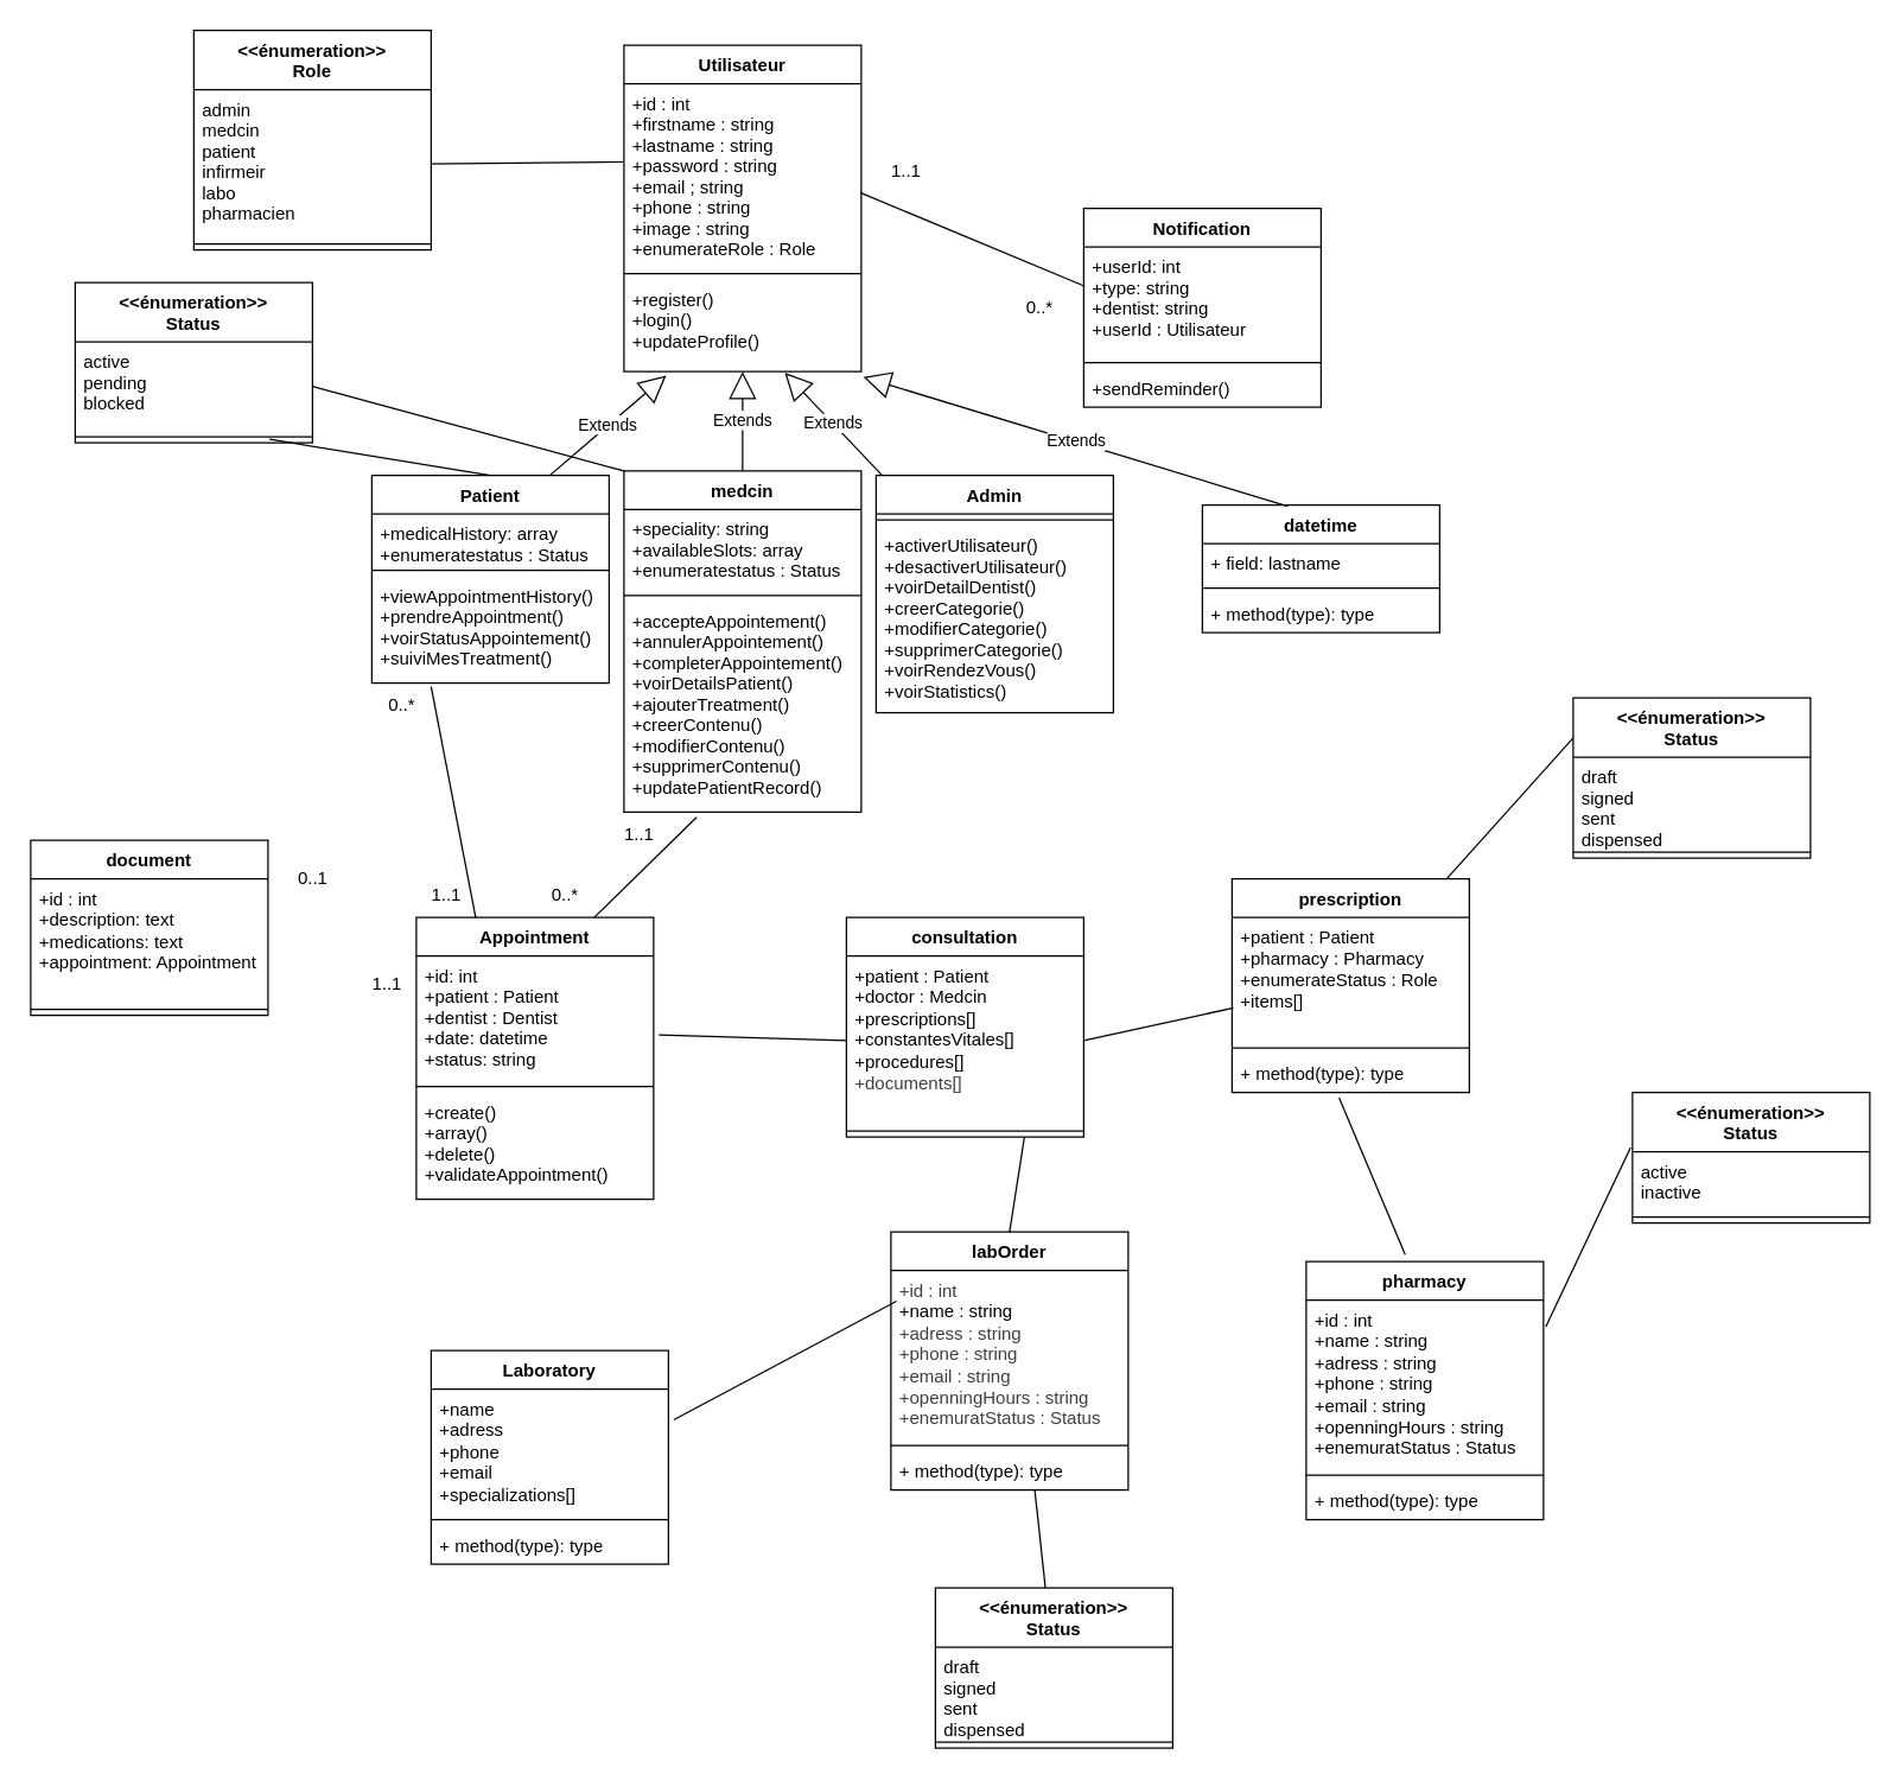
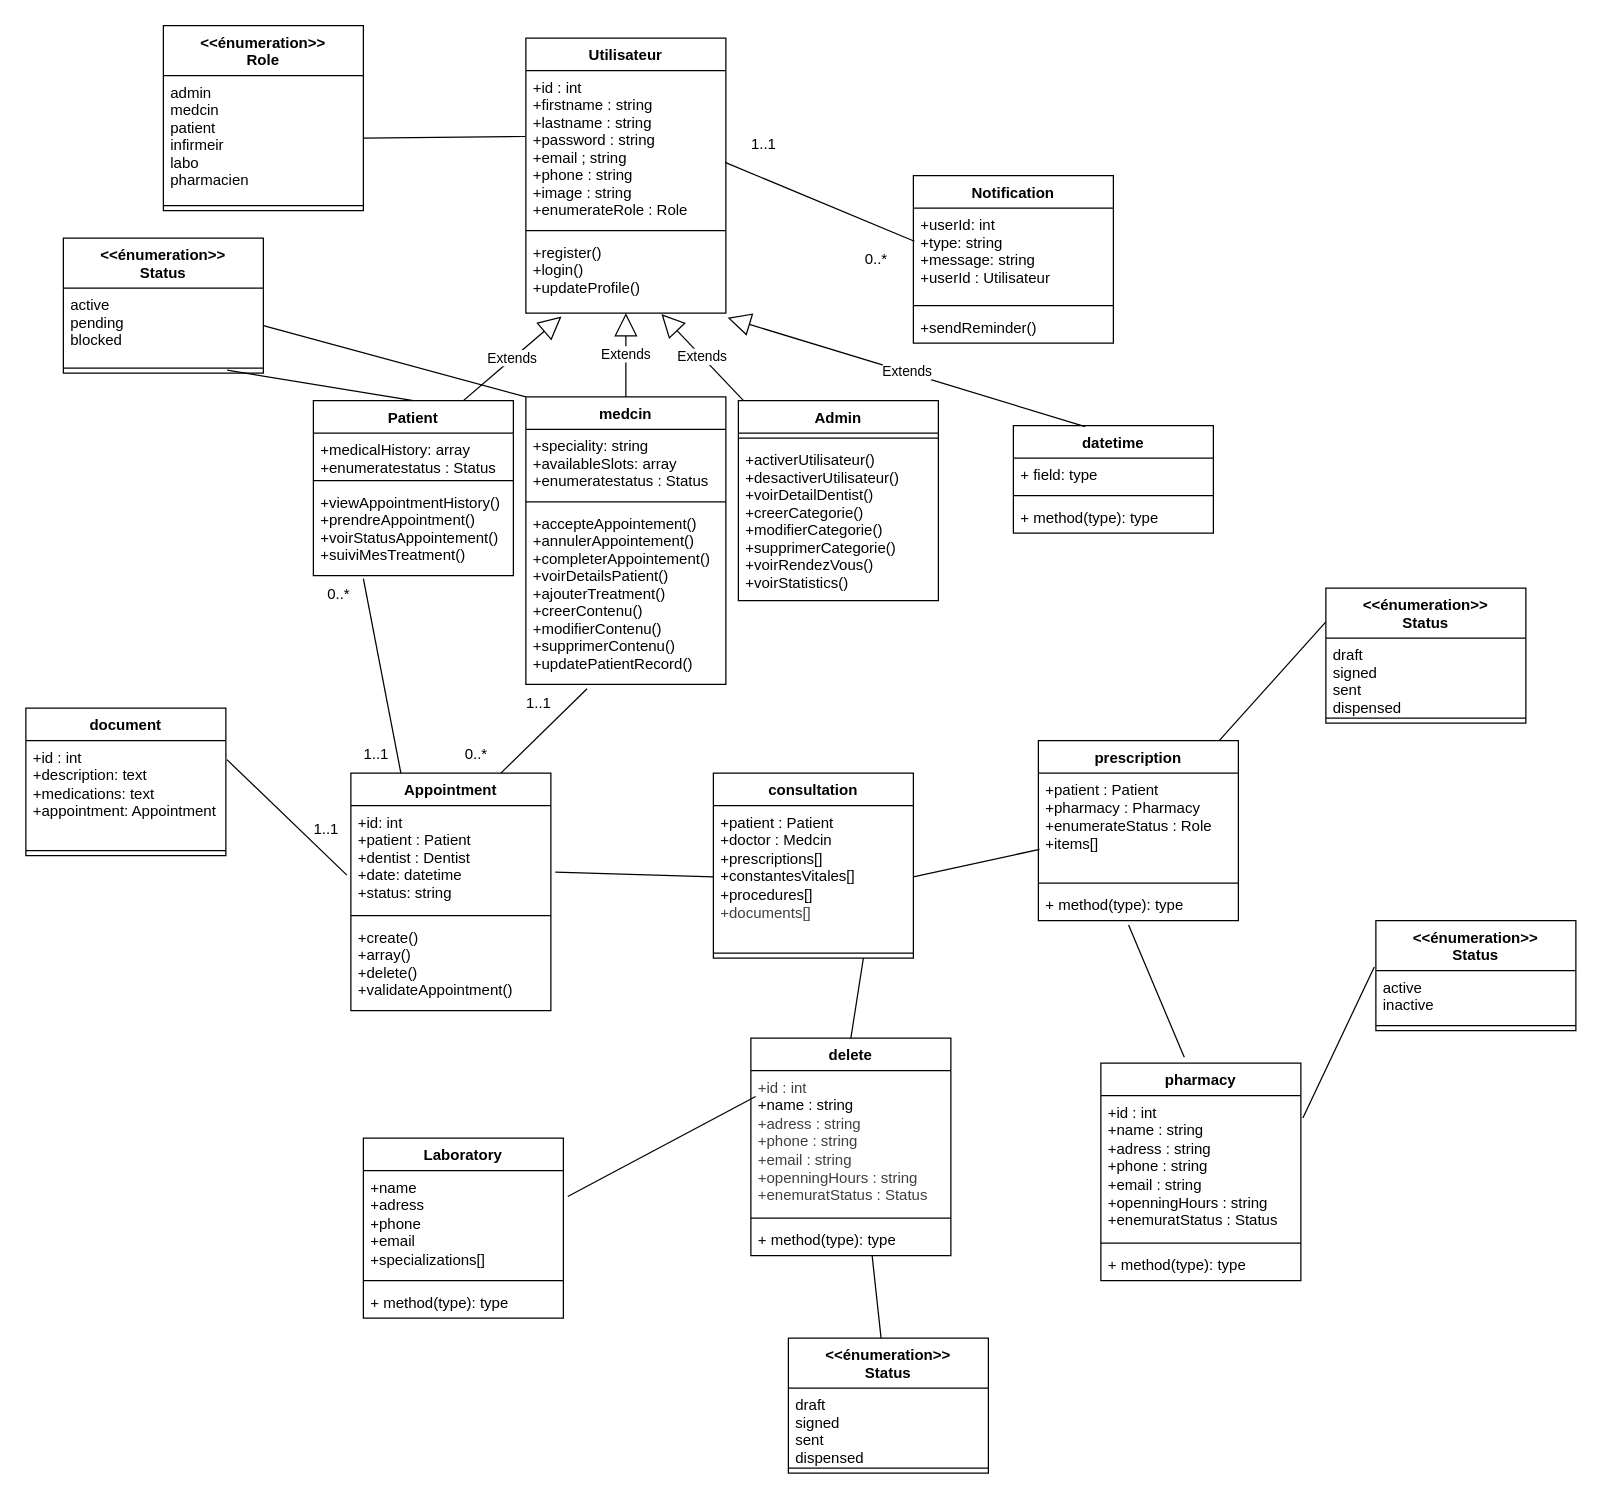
- <mxCell id="25" value="+userId: int&#10;+type: string&#10;+dentist: string&#10;+userId : Utilisateur" style="text;strokeColor=none;fillColor=none;align=left;verticalAlign=top;spacingLeft=4;spacingRight=4;overflow=hidden;rotatable=0;points=[[0,0.5],[1,0.5]];portConstraint=eastwest;" parent="24" vertex="1"><mxGeometry y="26" width="160" height="74" as="geometry" /></mxCell>
+ <mxCell id="25" value="+userId: int&#10;+type: string&#10;+message: string&#10;+userId : Utilisateur" style="text;strokeColor=none;fillColor=none;align=left;verticalAlign=top;spacingLeft=4;spacingRight=4;overflow=hidden;rotatable=0;points=[[0,0.5],[1,0.5]];portConstraint=eastwest;" parent="24" vertex="1"><mxGeometry y="26" width="160" height="74" as="geometry" /></mxCell>
- <mxCell id="53" value="+ field: lastname" style="text;strokeColor=none;fillColor=none;align=left;verticalAlign=top;spacingLeft=4;spacingRight=4;overflow=hidden;rotatable=0;points=[[0,0.5],[1,0.5]];portConstraint=eastwest;whiteSpace=wrap;html=1;" parent="52" vertex="1"><mxGeometry y="26" width="160" height="26" as="geometry" /></mxCell>
+ <mxCell id="53" value="+ field: type" style="text;strokeColor=none;fillColor=none;align=left;verticalAlign=top;spacingLeft=4;spacingRight=4;overflow=hidden;rotatable=0;points=[[0,0.5],[1,0.5]];portConstraint=eastwest;whiteSpace=wrap;html=1;" parent="52" vertex="1"><mxGeometry y="26" width="160" height="26" as="geometry" /></mxCell>
- <mxCell id="50" value="0..1" style="text;html=1;align=center;verticalAlign=middle;resizable=0;points=[];autosize=1;strokeColor=none;fillColor=none;" parent="1" vertex="1"><mxGeometry x="190" y="577" width="40" height="30" as="geometry" /></mxCell>
+ <mxCell id="49" value="" style="endArrow=none;html=1;exitX=1.005;exitY=0.181;exitDx=0;exitDy=0;entryX=-0.02;entryY=0.662;entryDx=0;entryDy=0;entryPerimeter=0;exitPerimeter=0;" parent="1" source="47" target="10" edge="1"><mxGeometry width="50" height="50" relative="1" as="geometry"><mxPoint x="140" y="680" as="sourcePoint" /><mxPoint x="190" y="630" as="targetPoint" /></mxGeometry></mxCell>
- <mxCell id="75" value="labOrder" style="swimlane;fontStyle=1;align=center;verticalAlign=top;childLayout=stackLayout;horizontal=1;startSize=26;horizontalStack=0;resizeParent=1;resizeParentMax=0;resizeLast=0;collapsible=1;marginBottom=0;whiteSpace=wrap;html=1;" parent="1" vertex="1"><mxGeometry x="600" y="830" width="160" height="174" as="geometry" /></mxCell>
+ <mxCell id="75" value="delete" style="swimlane;fontStyle=1;align=center;verticalAlign=top;childLayout=stackLayout;horizontal=1;startSize=26;horizontalStack=0;resizeParent=1;resizeParentMax=0;resizeLast=0;collapsible=1;marginBottom=0;whiteSpace=wrap;html=1;" parent="1" vertex="1"><mxGeometry x="600" y="830" width="160" height="174" as="geometry" /></mxCell>
